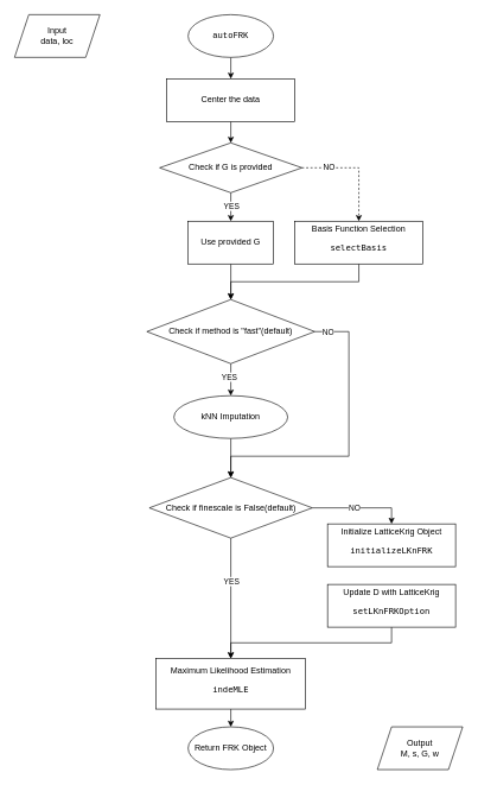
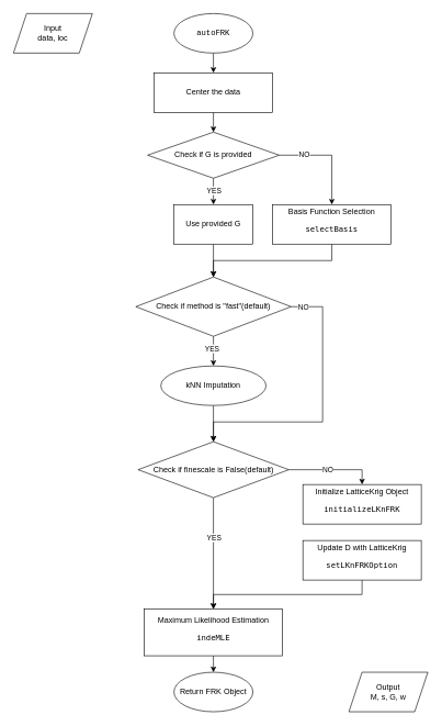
- <mxCell id="13" style="edgeStyle=orthogonalEdgeStyle;rounded=0;html=1;exitX=1;exitY=0.5;exitDx=0;exitDy=0;entryX=0.5;entryY=0;entryDx=0;entryDy=0;dashed=1;" parent="1" source="14" target="5" edge="1"><mxGeometry relative="1" as="geometry"><mxPoint x="520" y="250" as="targetPoint" /></mxGeometry></mxCell>
+ <mxCell id="13" style="edgeStyle=orthogonalEdgeStyle;rounded=0;html=1;exitX=1;exitY=0.5;exitDx=0;exitDy=0;entryX=0.5;entryY=0;entryDx=0;entryDy=0;" parent="1" source="14" target="5" edge="1"><mxGeometry relative="1" as="geometry"><mxPoint x="520" y="250" as="targetPoint" /></mxGeometry></mxCell>
